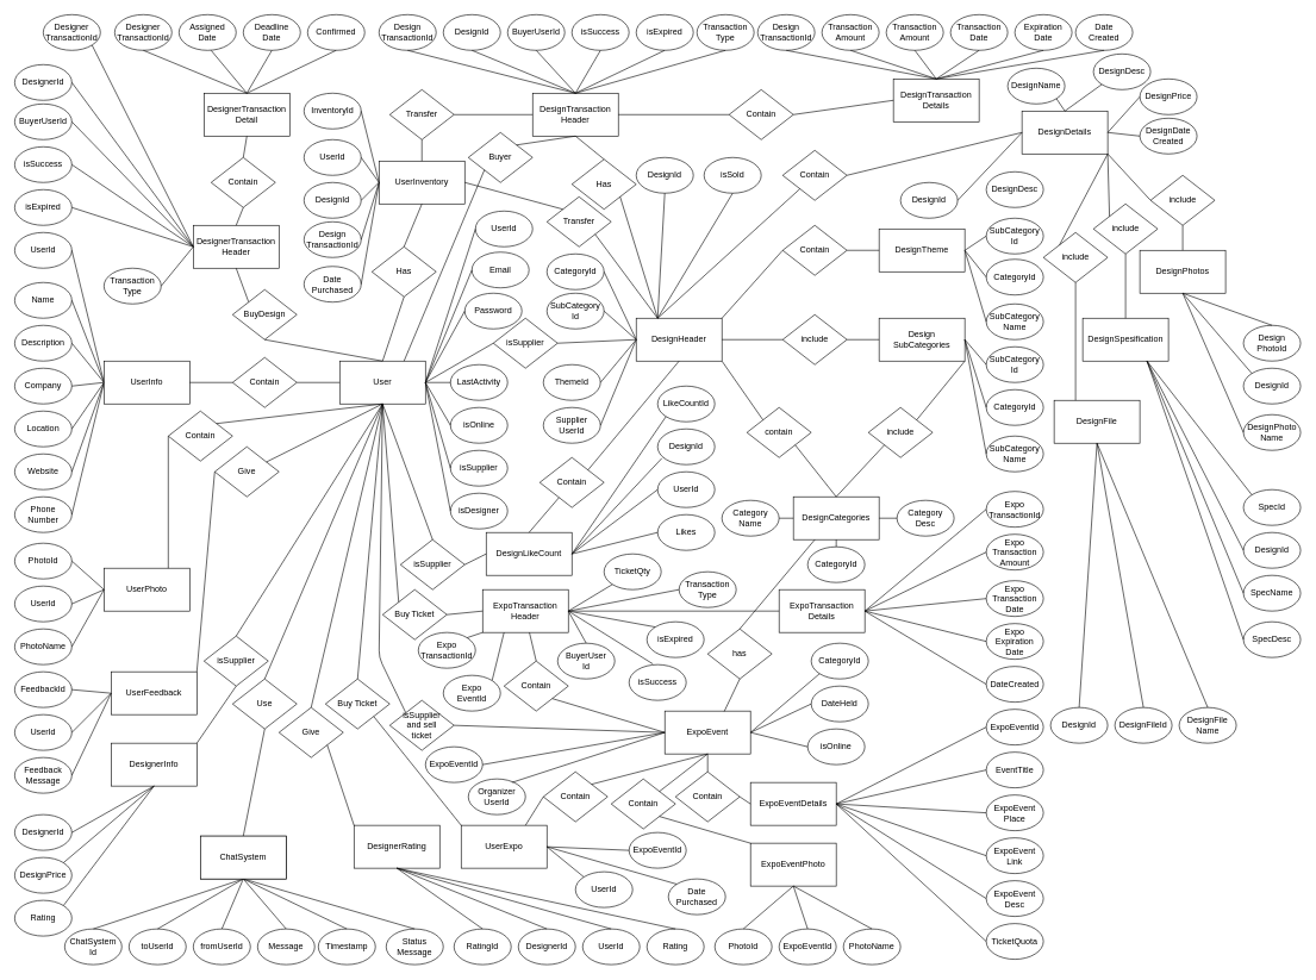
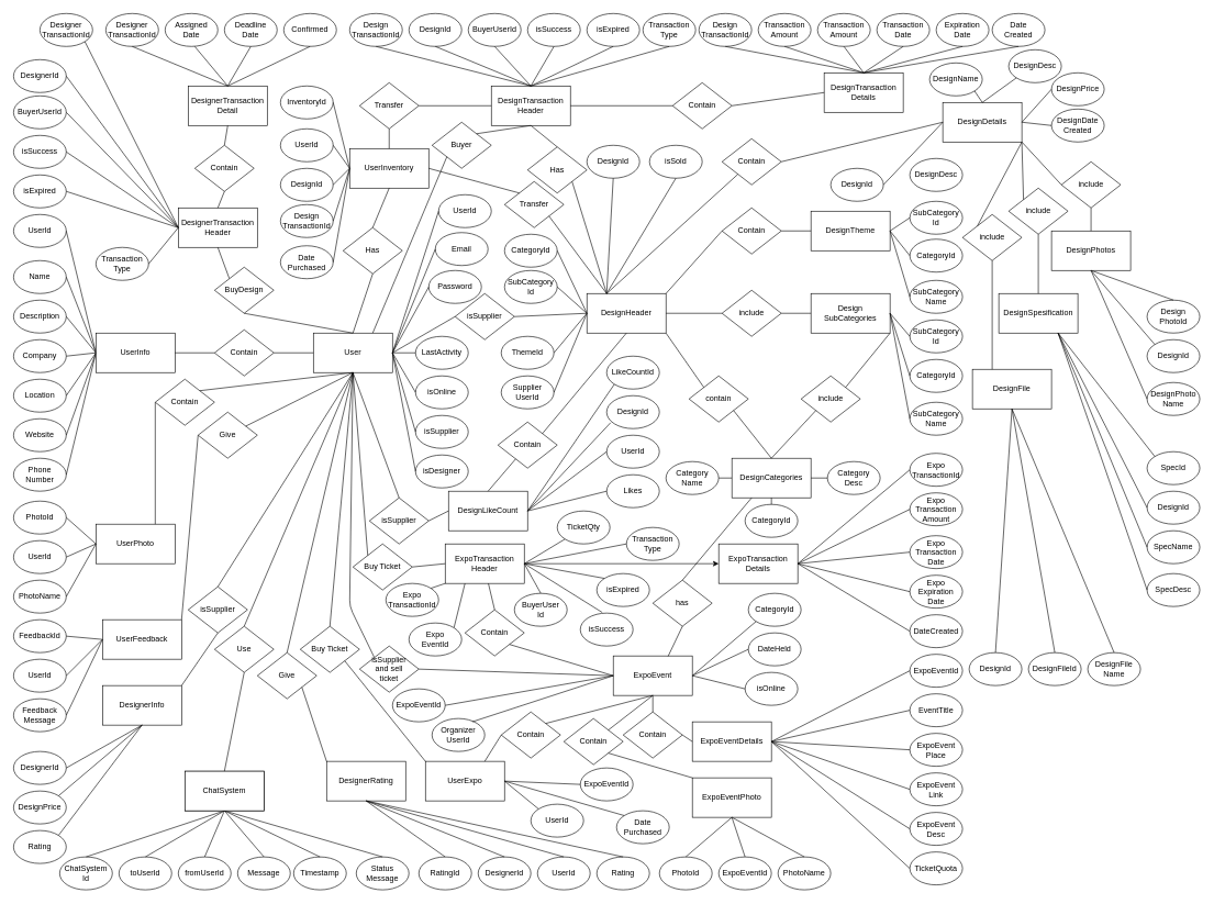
- <mxCell id="300" value="" style="endArrow=none;html=1;entryX=0;entryY=0.5;entryDx=0;entryDy=0;exitX=1;exitY=0.5;exitDx=0;exitDy=0;" edge="1" parent="1" source="260" target="267"><mxGeometry width="50" height="50" relative="1" as="geometry"><mxPoint x="1030" y="970" as="sourcePoint" /><mxPoint x="1080" y="920" as="targetPoint" /></mxGeometry></mxCell>
+ <mxCell id="300" value="" style="endArrow=classic;html=1;entryX=0;entryY=0.5;entryDx=0;entryDy=0;exitX=1;exitY=0.5;exitDx=0;exitDy=0;" edge="1" parent="1" source="260" target="267"><mxGeometry width="50" height="50" relative="1" as="geometry"><mxPoint x="1030" y="970" as="sourcePoint" /><mxPoint x="1080" y="920" as="targetPoint" /></mxGeometry></mxCell>
